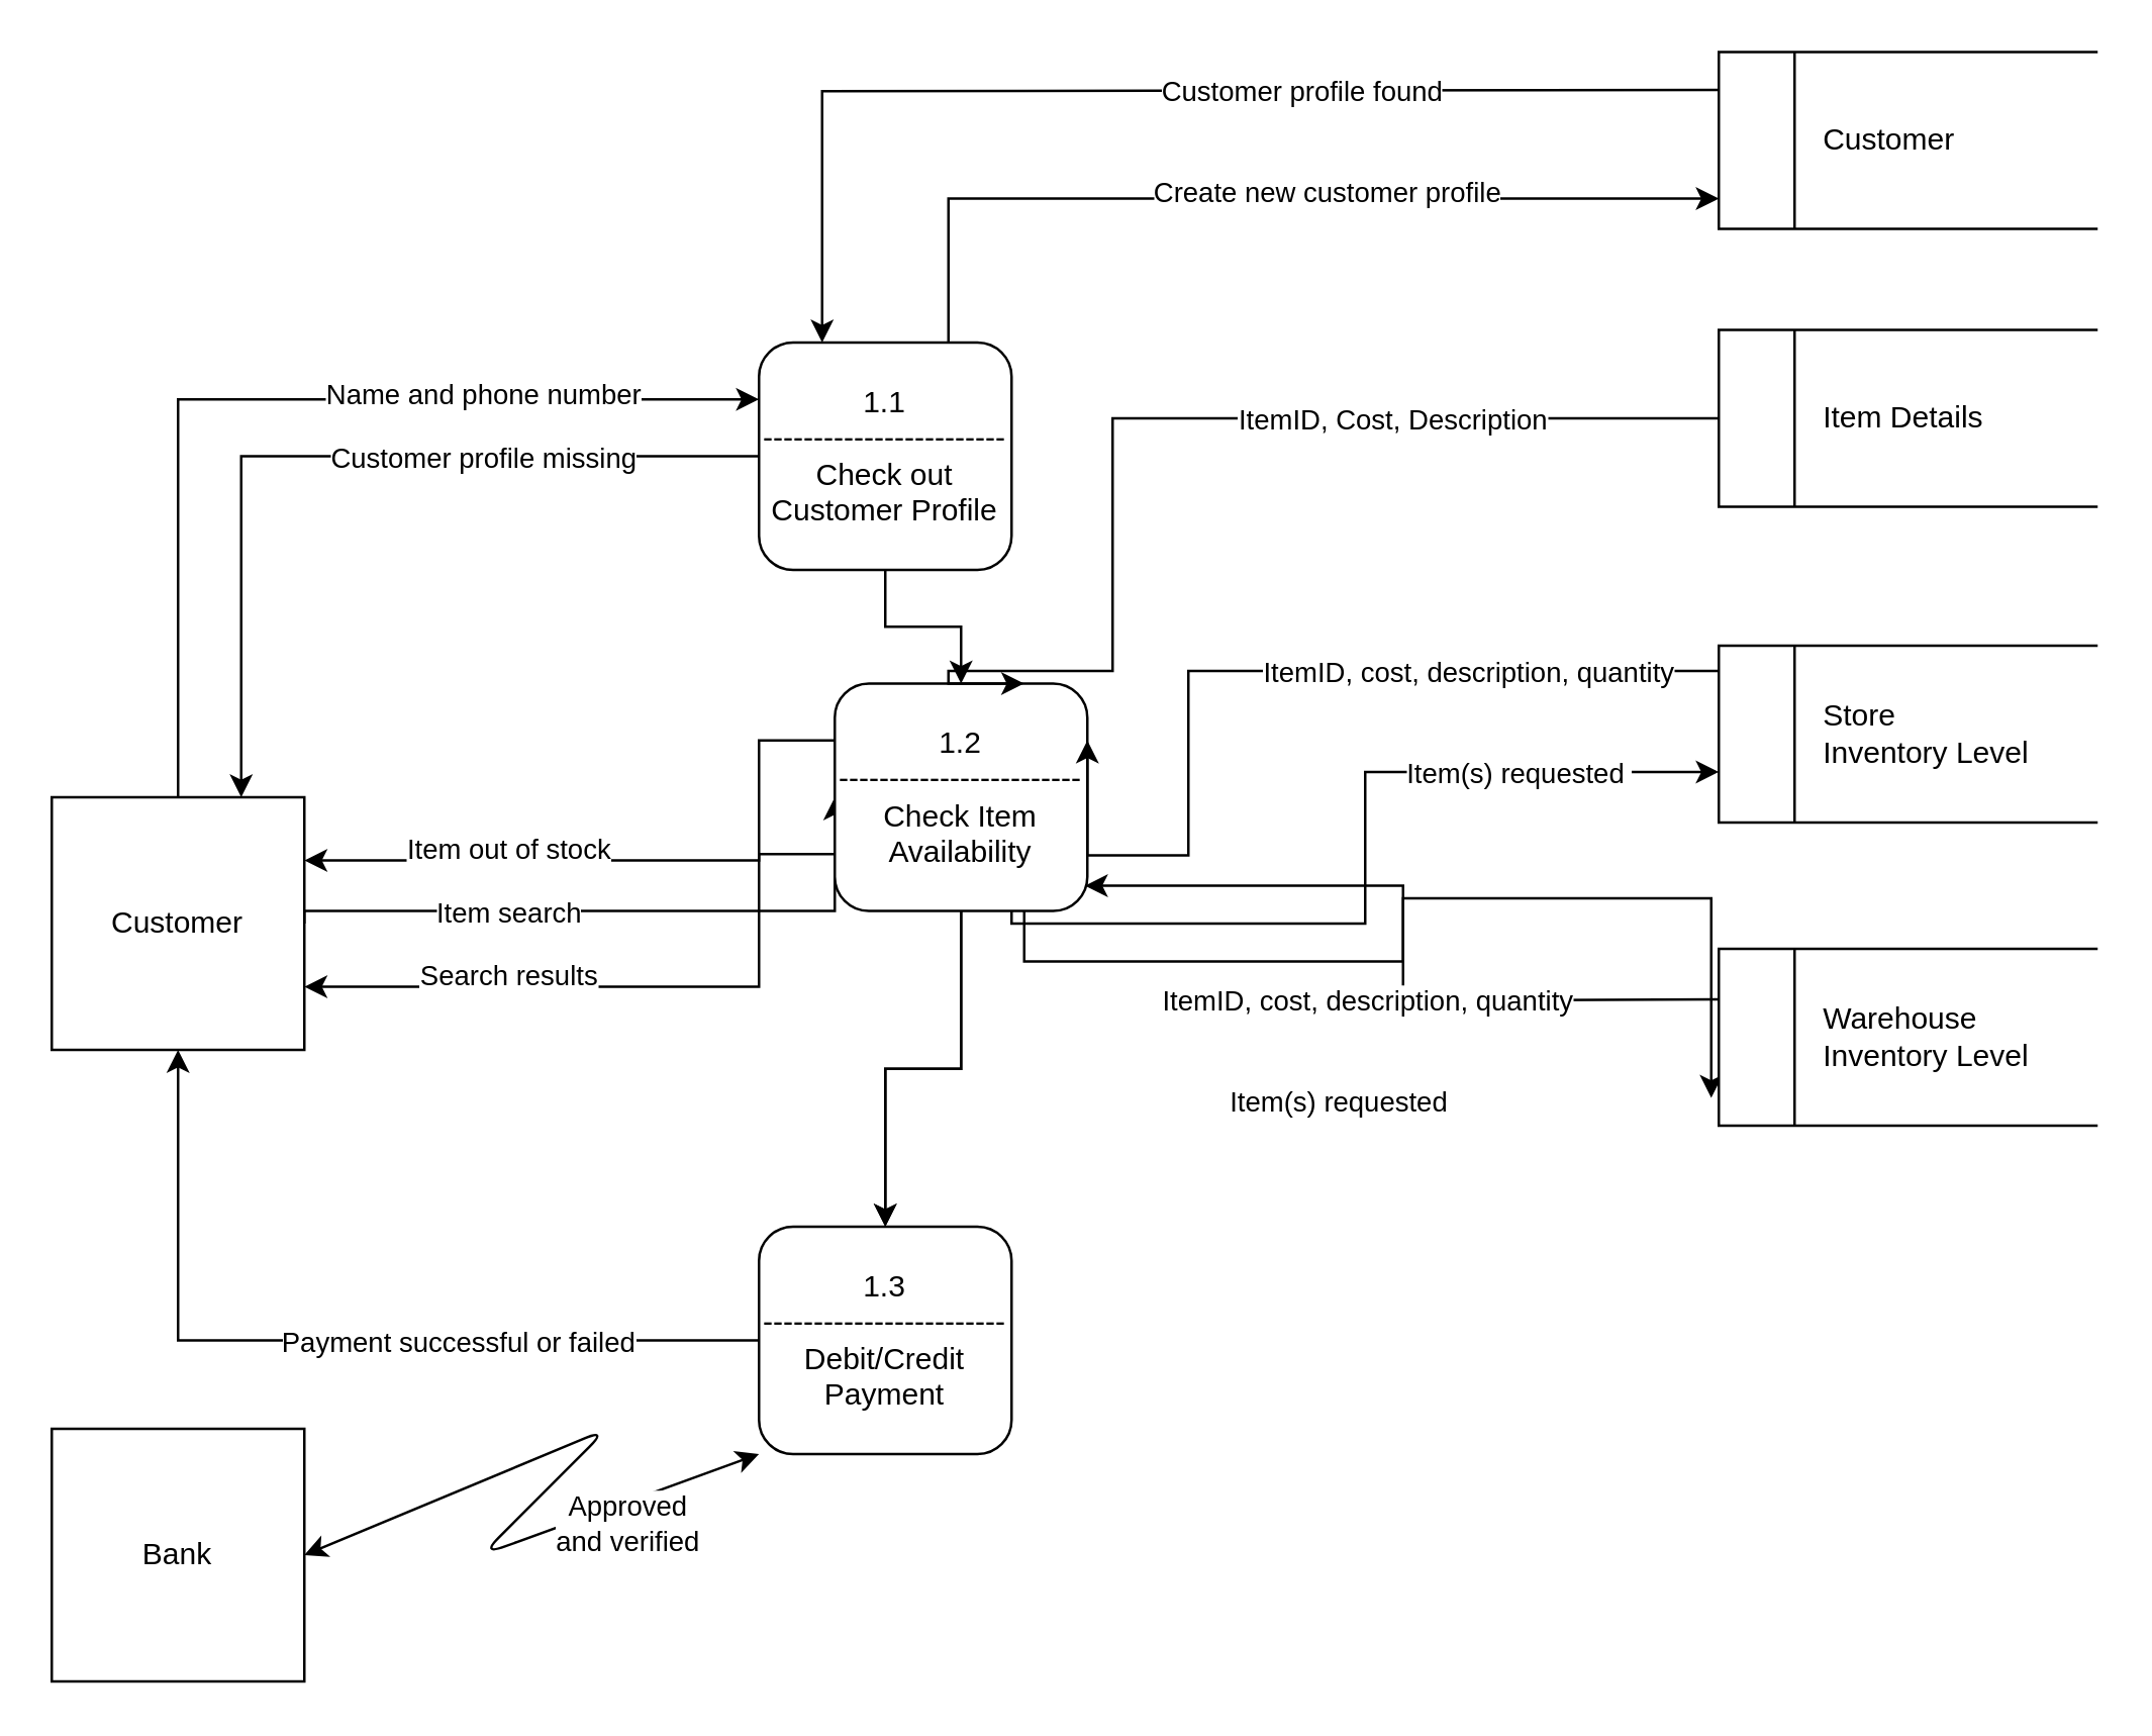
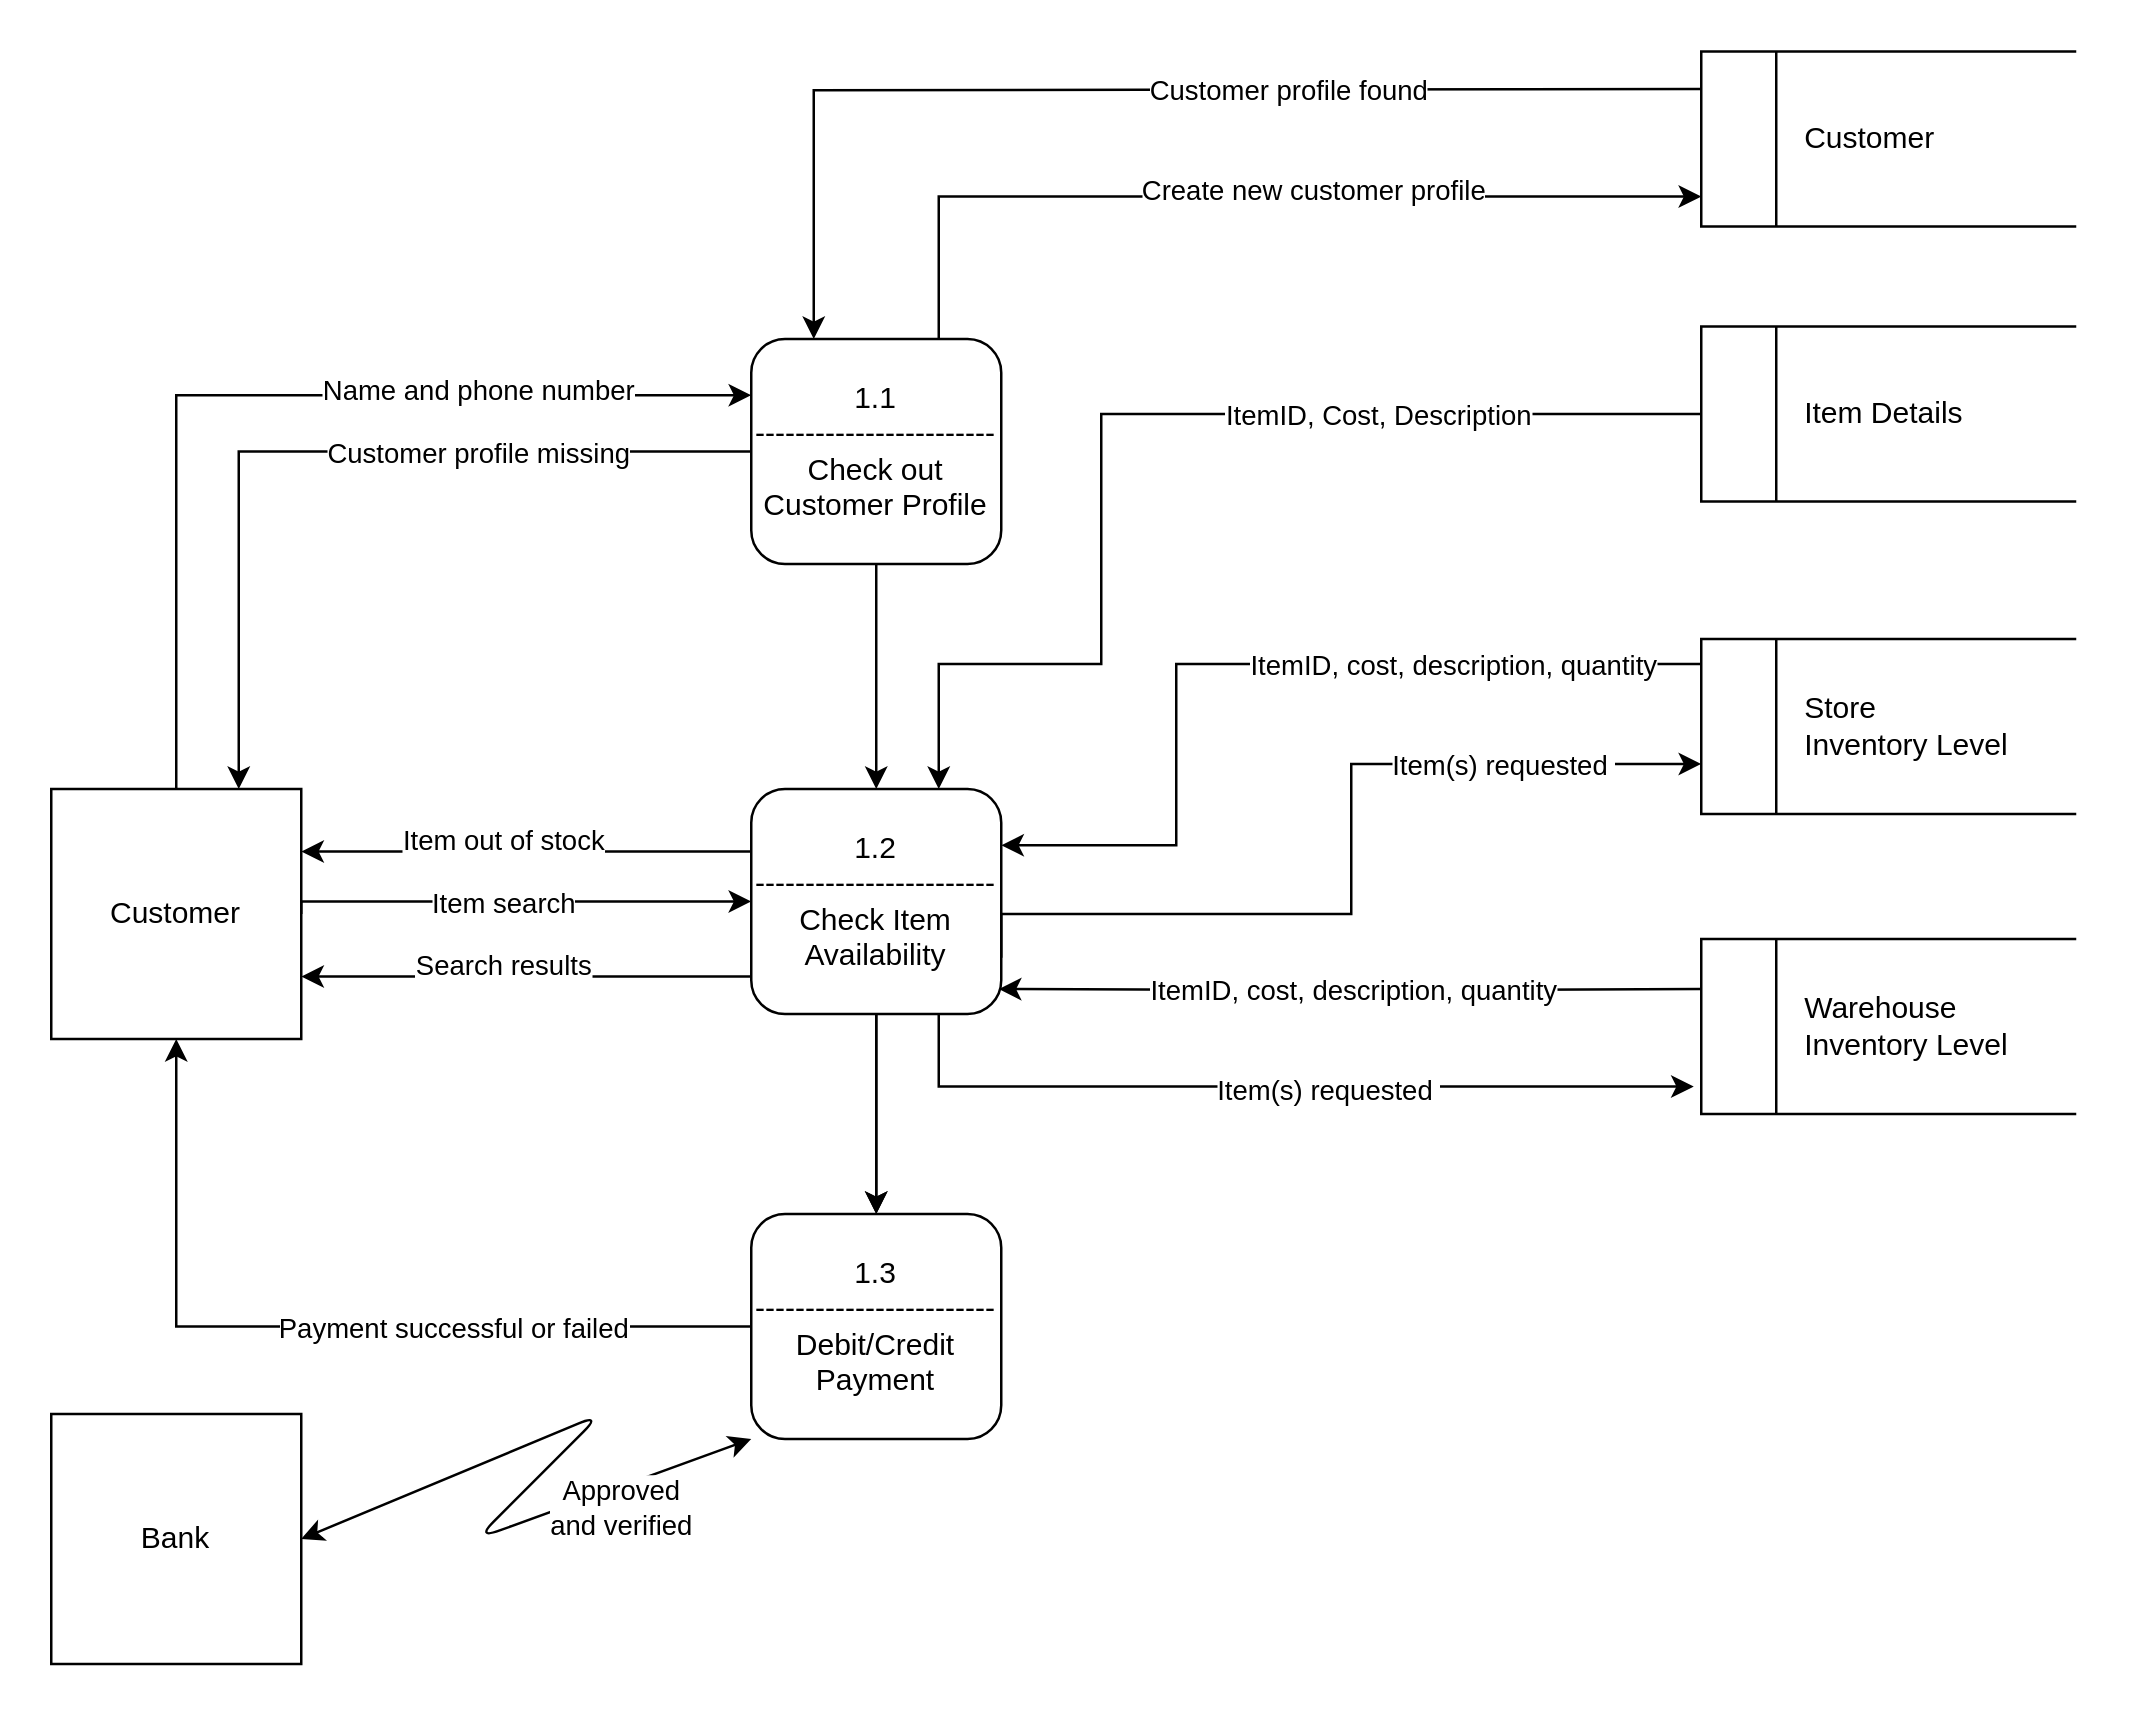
- <mxCell id="15" value="1.2&lt;br&gt;------------------------&lt;br&gt;Check Item Availability" style="rounded=1;whiteSpace=wrap;html=1;" parent="1" vertex="1"><mxGeometry x="330" y="270" width="100" height="90" as="geometry" /></mxCell>
+ <mxCell id="15" value="1.2&lt;br&gt;------------------------&lt;br&gt;Check Item Availability" style="rounded=1;whiteSpace=wrap;html=1;" parent="1" vertex="1"><mxGeometry x="300" y="315" width="100" height="90" as="geometry" /></mxCell>
